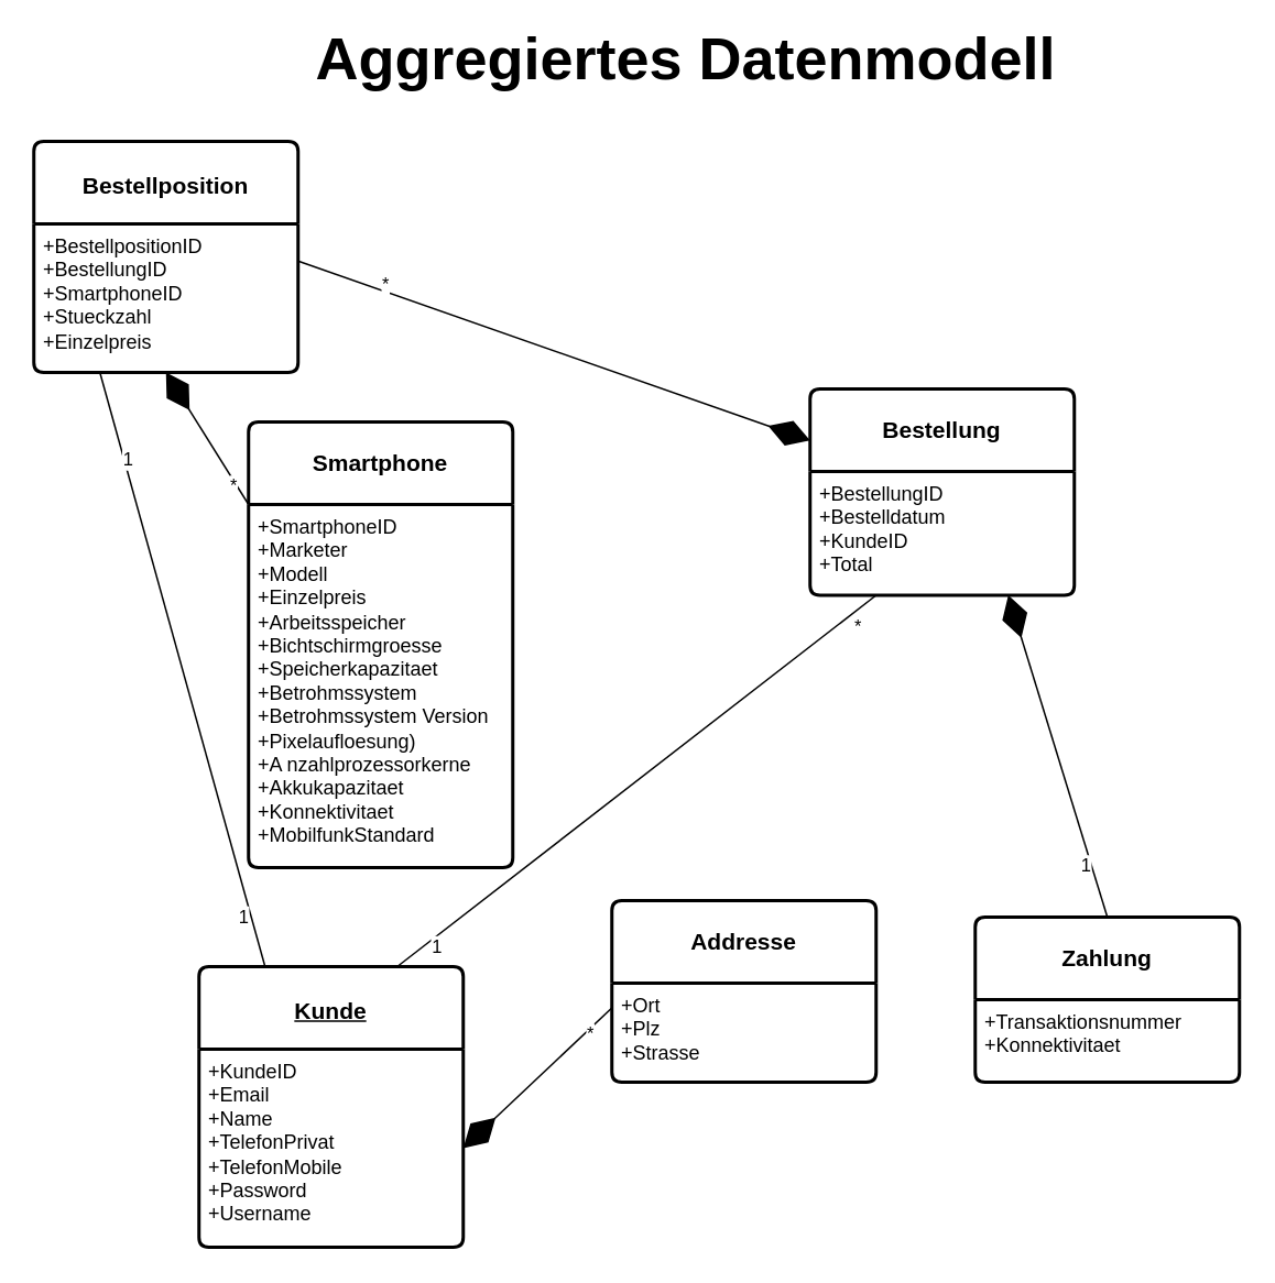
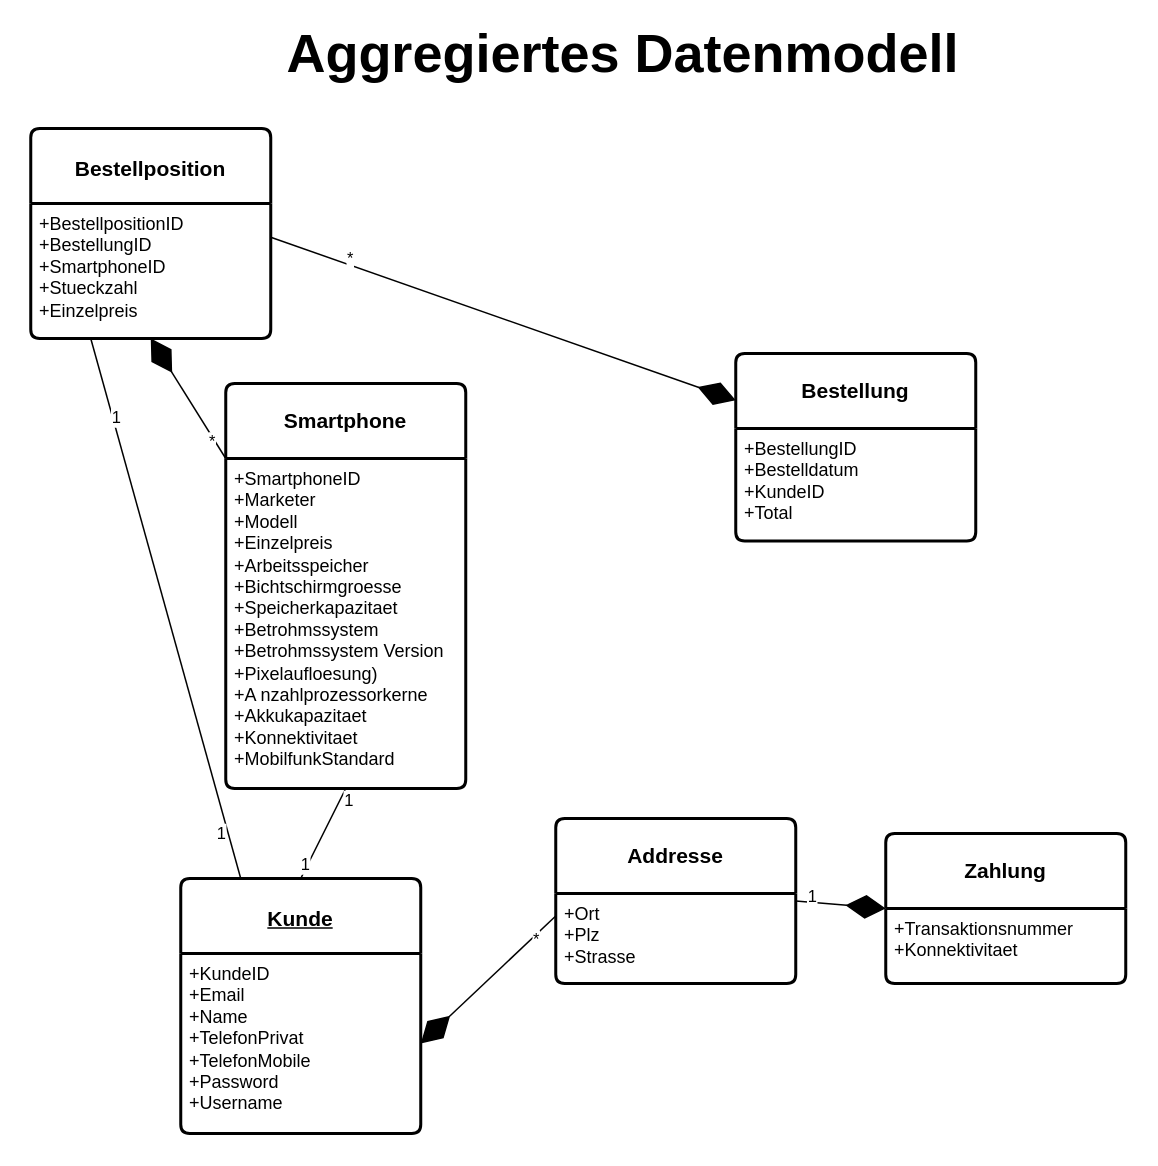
- <mxCell id="19" value="" style="endArrow=diamondThin;endFill=1;endSize=24;html=1;rounded=0;entryX=0.75;entryY=1;entryDx=0;entryDy=0;exitX=0.5;exitY=0;exitDx=0;exitDy=0;" parent="1" source="29" target="24" edge="1"><mxGeometry width="160" relative="1" as="geometry"><mxPoint x="731" y="915" as="sourcePoint" /><mxPoint x="596.124" y="380" as="targetPoint" /></mxGeometry></mxCell>
- <mxCell id="20" value="1" style="edgeLabel;html=1;align=center;verticalAlign=middle;resizable=0;points=[];" parent="19" vertex="1" connectable="0"><mxGeometry x="-0.67" y="4" relative="1" as="geometry"><mxPoint as="offset" /></mxGeometry></mxCell>
- <mxCell id="12" value="" style="endArrow=none;html=1;rounded=0;exitX=0.25;exitY=1;exitDx=0;exitDy=0;entryX=0.75;entryY=0;entryDx=0;entryDy=0;" parent="1" source="24" target="25" edge="1"><mxGeometry relative="1" as="geometry"><mxPoint x="552.556" y="380" as="sourcePoint" /><mxPoint x="265" y="595" as="targetPoint" /></mxGeometry></mxCell>
- <mxCell id="13" value="*" style="edgeLabel;html=1;align=center;verticalAlign=middle;resizable=0;points=[];" parent="12" vertex="1" connectable="0"><mxGeometry x="-0.874" y="4" relative="1" as="geometry"><mxPoint x="4" y="1" as="offset" /></mxGeometry></mxCell>
- <mxCell id="14" value="1" style="edgeLabel;html=1;align=center;verticalAlign=middle;resizable=0;points=[];" parent="12" vertex="1" connectable="0"><mxGeometry x="0.856" y="5" relative="1" as="geometry"><mxPoint as="offset" /></mxGeometry></mxCell>
+ <mxCell id="9" value="" style="endArrow=none;html=1;rounded=0;exitX=0.5;exitY=1;exitDx=0;exitDy=0;entryX=0.5;entryY=0;entryDx=0;entryDy=0;" parent="1" source="21" target="25" edge="1"><mxGeometry relative="1" as="geometry"><mxPoint x="253.261" y="425" as="sourcePoint" /><mxPoint x="196" y="595" as="targetPoint" /></mxGeometry></mxCell>
+ <mxCell id="10" value="1" style="edgeLabel;html=1;align=center;verticalAlign=middle;resizable=0;points=[];" parent="9" vertex="1" connectable="0"><mxGeometry x="-0.824" y="5" relative="1" as="geometry"><mxPoint as="offset" /></mxGeometry></mxCell>
+ <mxCell id="11" value="1" style="edgeLabel;html=1;align=center;verticalAlign=middle;resizable=0;points=[];" parent="9" vertex="1" connectable="0"><mxGeometry x="0.705" y="-2" relative="1" as="geometry"><mxPoint as="offset" /></mxGeometry></mxCell>
+ <mxCell id="17" value="" style="endArrow=diamondThin;endFill=1;endSize=24;html=1;rounded=0;entryX=0;entryY=0.5;entryDx=0;entryDy=0;exitX=1;exitY=0.5;exitDx=0;exitDy=0;" parent="1" source="31" target="29" edge="1"><mxGeometry width="160" relative="1" as="geometry"><mxPoint x="280" y="978.261" as="sourcePoint" /><mxPoint x="660" y="962.963" as="targetPoint" /></mxGeometry></mxCell>
+ <mxCell id="18" value="1" style="edgeLabel;html=1;align=center;verticalAlign=middle;resizable=0;points=[];" parent="17" vertex="1" connectable="0"><mxGeometry x="-0.67" y="4" relative="1" as="geometry"><mxPoint as="offset" /></mxGeometry></mxCell>
